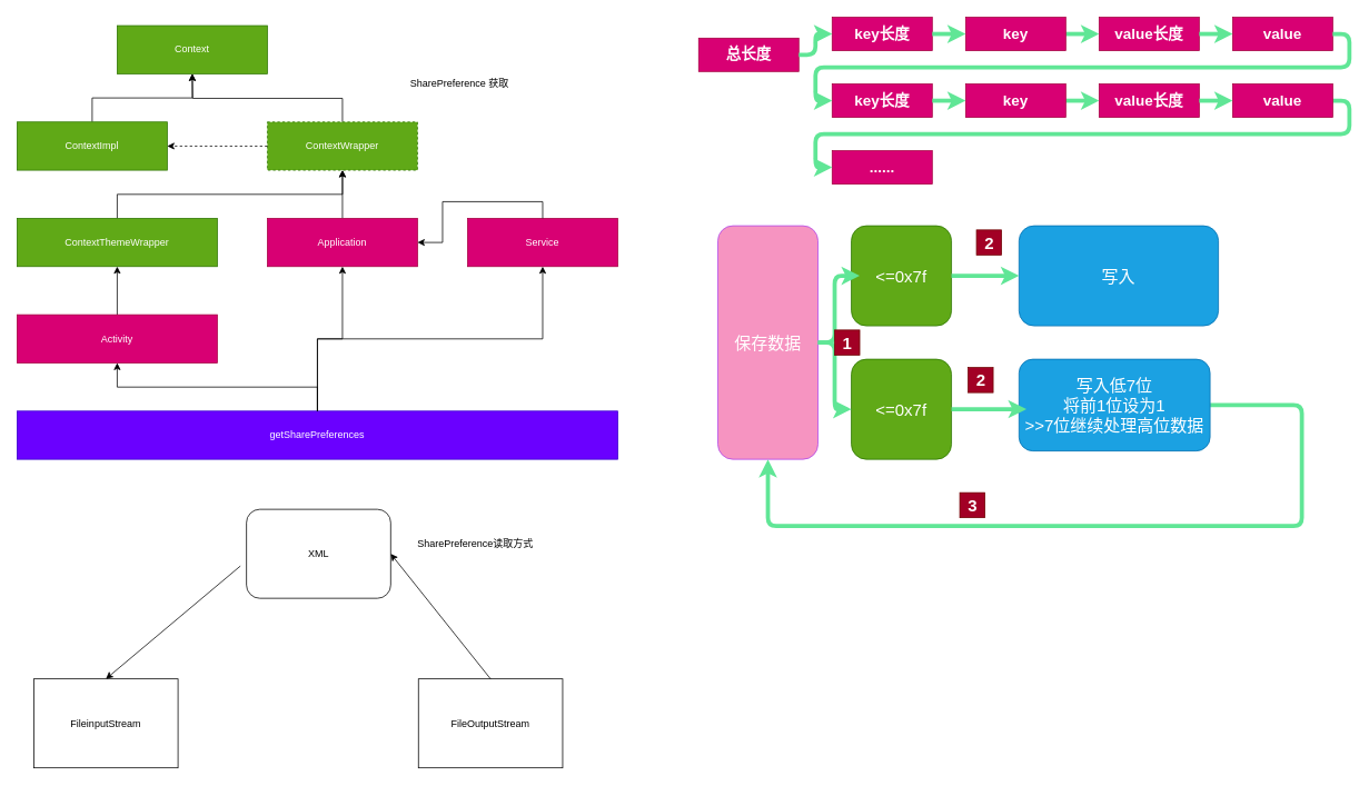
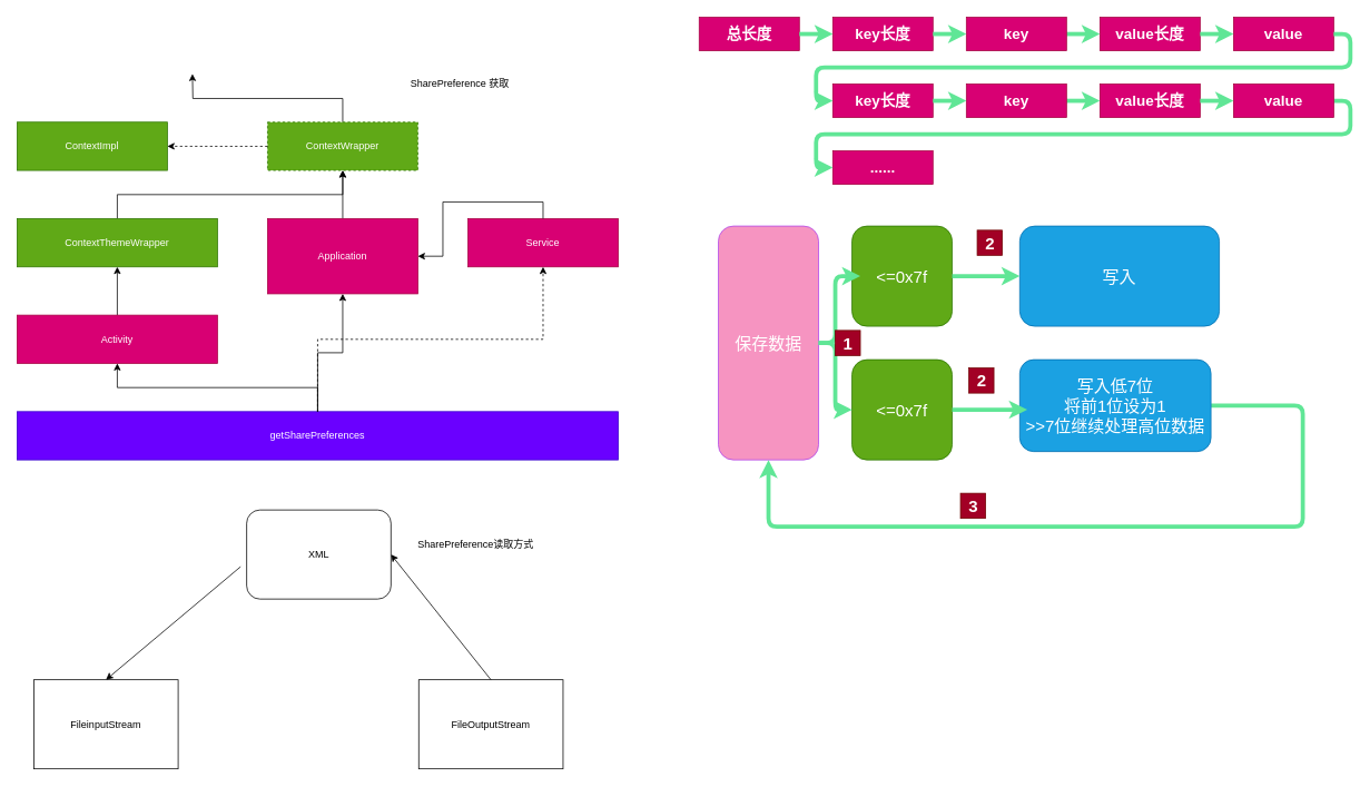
- <mxCell id="4" value="Context" style="rounded=0;whiteSpace=wrap;html=1;fillColor=#60a917;strokeColor=#2D7600;fontColor=#ffffff;" vertex="1" parent="3"><mxGeometry x="120.0" width="180" height="57.778" as="geometry" /></mxCell>
- <mxCell id="31" value="&lt;b&gt;&lt;font style=&quot;font-size: 18px&quot;&gt;总长度&lt;/font&gt;&lt;/b&gt;" style="rounded=0;whiteSpace=wrap;html=1;sketch=0;strokeColor=#A50040;fillColor=#d80073;fontColor=#ffffff;" vertex="1" parent="30"><mxGeometry x="30" y="25" width="120" height="40" as="geometry" /></mxCell>
+ <mxCell id="31" value="&lt;b&gt;&lt;font style=&quot;font-size: 18px&quot;&gt;总长度&lt;/font&gt;&lt;/b&gt;" style="rounded=0;whiteSpace=wrap;html=1;sketch=0;strokeColor=#A50040;fillColor=#d80073;fontColor=#ffffff;" vertex="1" parent="30"><mxGeometry x="30" width="120" height="40" as="geometry" /></mxCell>
- <mxCell id="16" style="edgeStyle=orthogonalEdgeStyle;rounded=0;orthogonalLoop=1;jettySize=auto;html=1;exitX=0.5;exitY=0;exitDx=0;exitDy=0;" edge="1" parent="3" source="17" target="4"><mxGeometry relative="1" as="geometry" /></mxCell>
- <mxCell id="14" value="Application" style="rounded=0;whiteSpace=wrap;html=1;fillColor=#d80073;strokeColor=#A50040;fontColor=#ffffff;" vertex="1" parent="3"><mxGeometry x="300.0" y="231.111" width="180" height="57.778" as="geometry" /></mxCell>
+ <mxCell id="14" value="Application" style="rounded=0;whiteSpace=wrap;html=1;fillColor=#d80073;strokeColor=#A50040;fontColor=#ffffff;" vertex="1" parent="3"><mxGeometry x="300.0" y="231.111" width="180" height="90" as="geometry" /></mxCell>
- <mxCell id="7" style="edgeStyle=orthogonalEdgeStyle;rounded=0;jumpStyle=none;orthogonalLoop=1;jettySize=auto;html=1;entryX=0.5;entryY=1;entryDx=0;entryDy=0;" edge="1" parent="3" source="5" target="6"><mxGeometry relative="1" as="geometry" /></mxCell>
+ <mxCell id="7" style="edgeStyle=orthogonalEdgeStyle;rounded=0;jumpStyle=none;orthogonalLoop=1;jettySize=auto;html=1;entryX=0.5;entryY=1;entryDx=0;entryDy=0;dashed=1;" edge="1" parent="3" source="5" target="6"><mxGeometry relative="1" as="geometry" /></mxCell>
